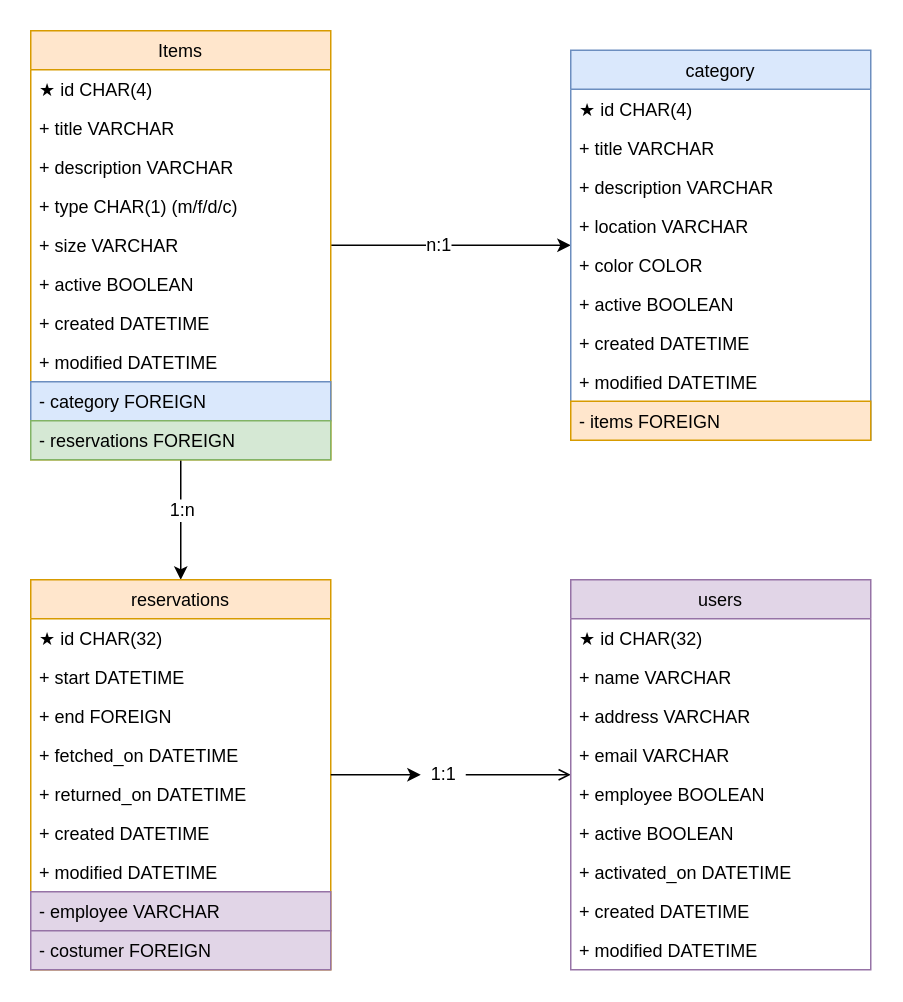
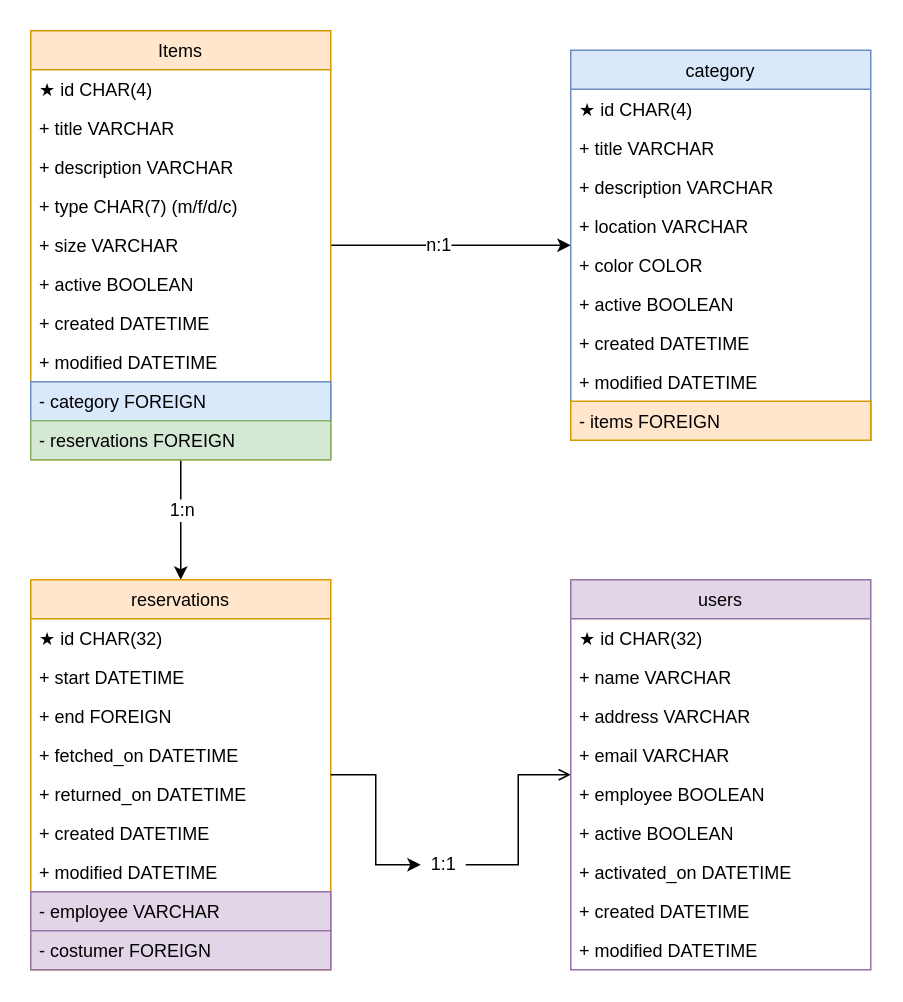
- <mxCell id="10" value="+ type CHAR(1) (m/f/d/c)" style="text;strokeColor=none;fillColor=none;align=left;verticalAlign=top;spacingLeft=4;spacingRight=4;overflow=hidden;rotatable=0;points=[[0,0.5],[1,0.5]];portConstraint=eastwest;" vertex="1" parent="6"><mxGeometry y="104" width="200" height="26" as="geometry" /></mxCell>
+ <mxCell id="10" value="+ type CHAR(7) (m/f/d/c)" style="text;strokeColor=none;fillColor=none;align=left;verticalAlign=top;spacingLeft=4;spacingRight=4;overflow=hidden;rotatable=0;points=[[0,0.5],[1,0.5]];portConstraint=eastwest;" vertex="1" parent="6"><mxGeometry y="104" width="200" height="26" as="geometry" /></mxCell>
- <mxCell id="48" value="1:1" style="text;html=1;align=center;verticalAlign=middle;resizable=0;points=[];autosize=1;" vertex="1" parent="1"><mxGeometry x="280" y="506" width="30" height="20" as="geometry" /></mxCell>
+ <mxCell id="48" value="1:1" style="text;html=1;align=center;verticalAlign=middle;resizable=0;points=[];autosize=1;" vertex="1" parent="1"><mxGeometry x="280" y="566" width="30" height="20" as="geometry" /></mxCell>
